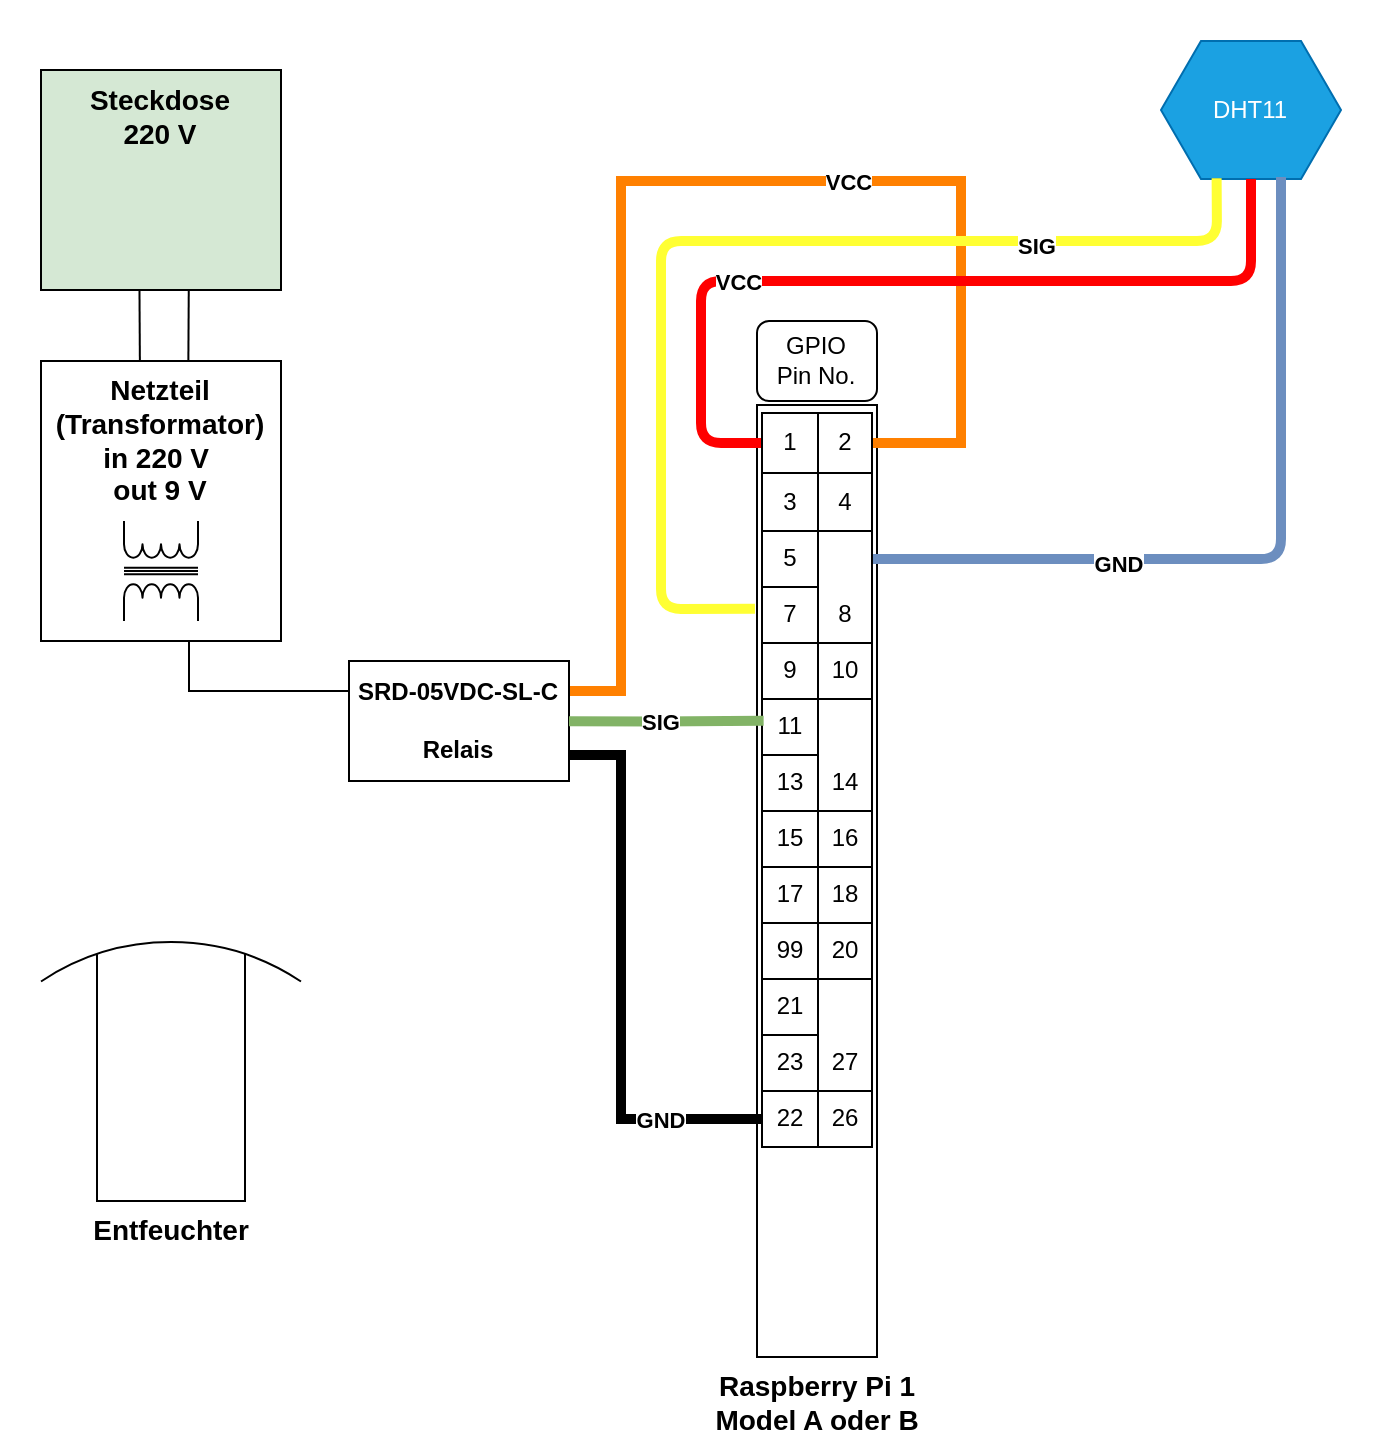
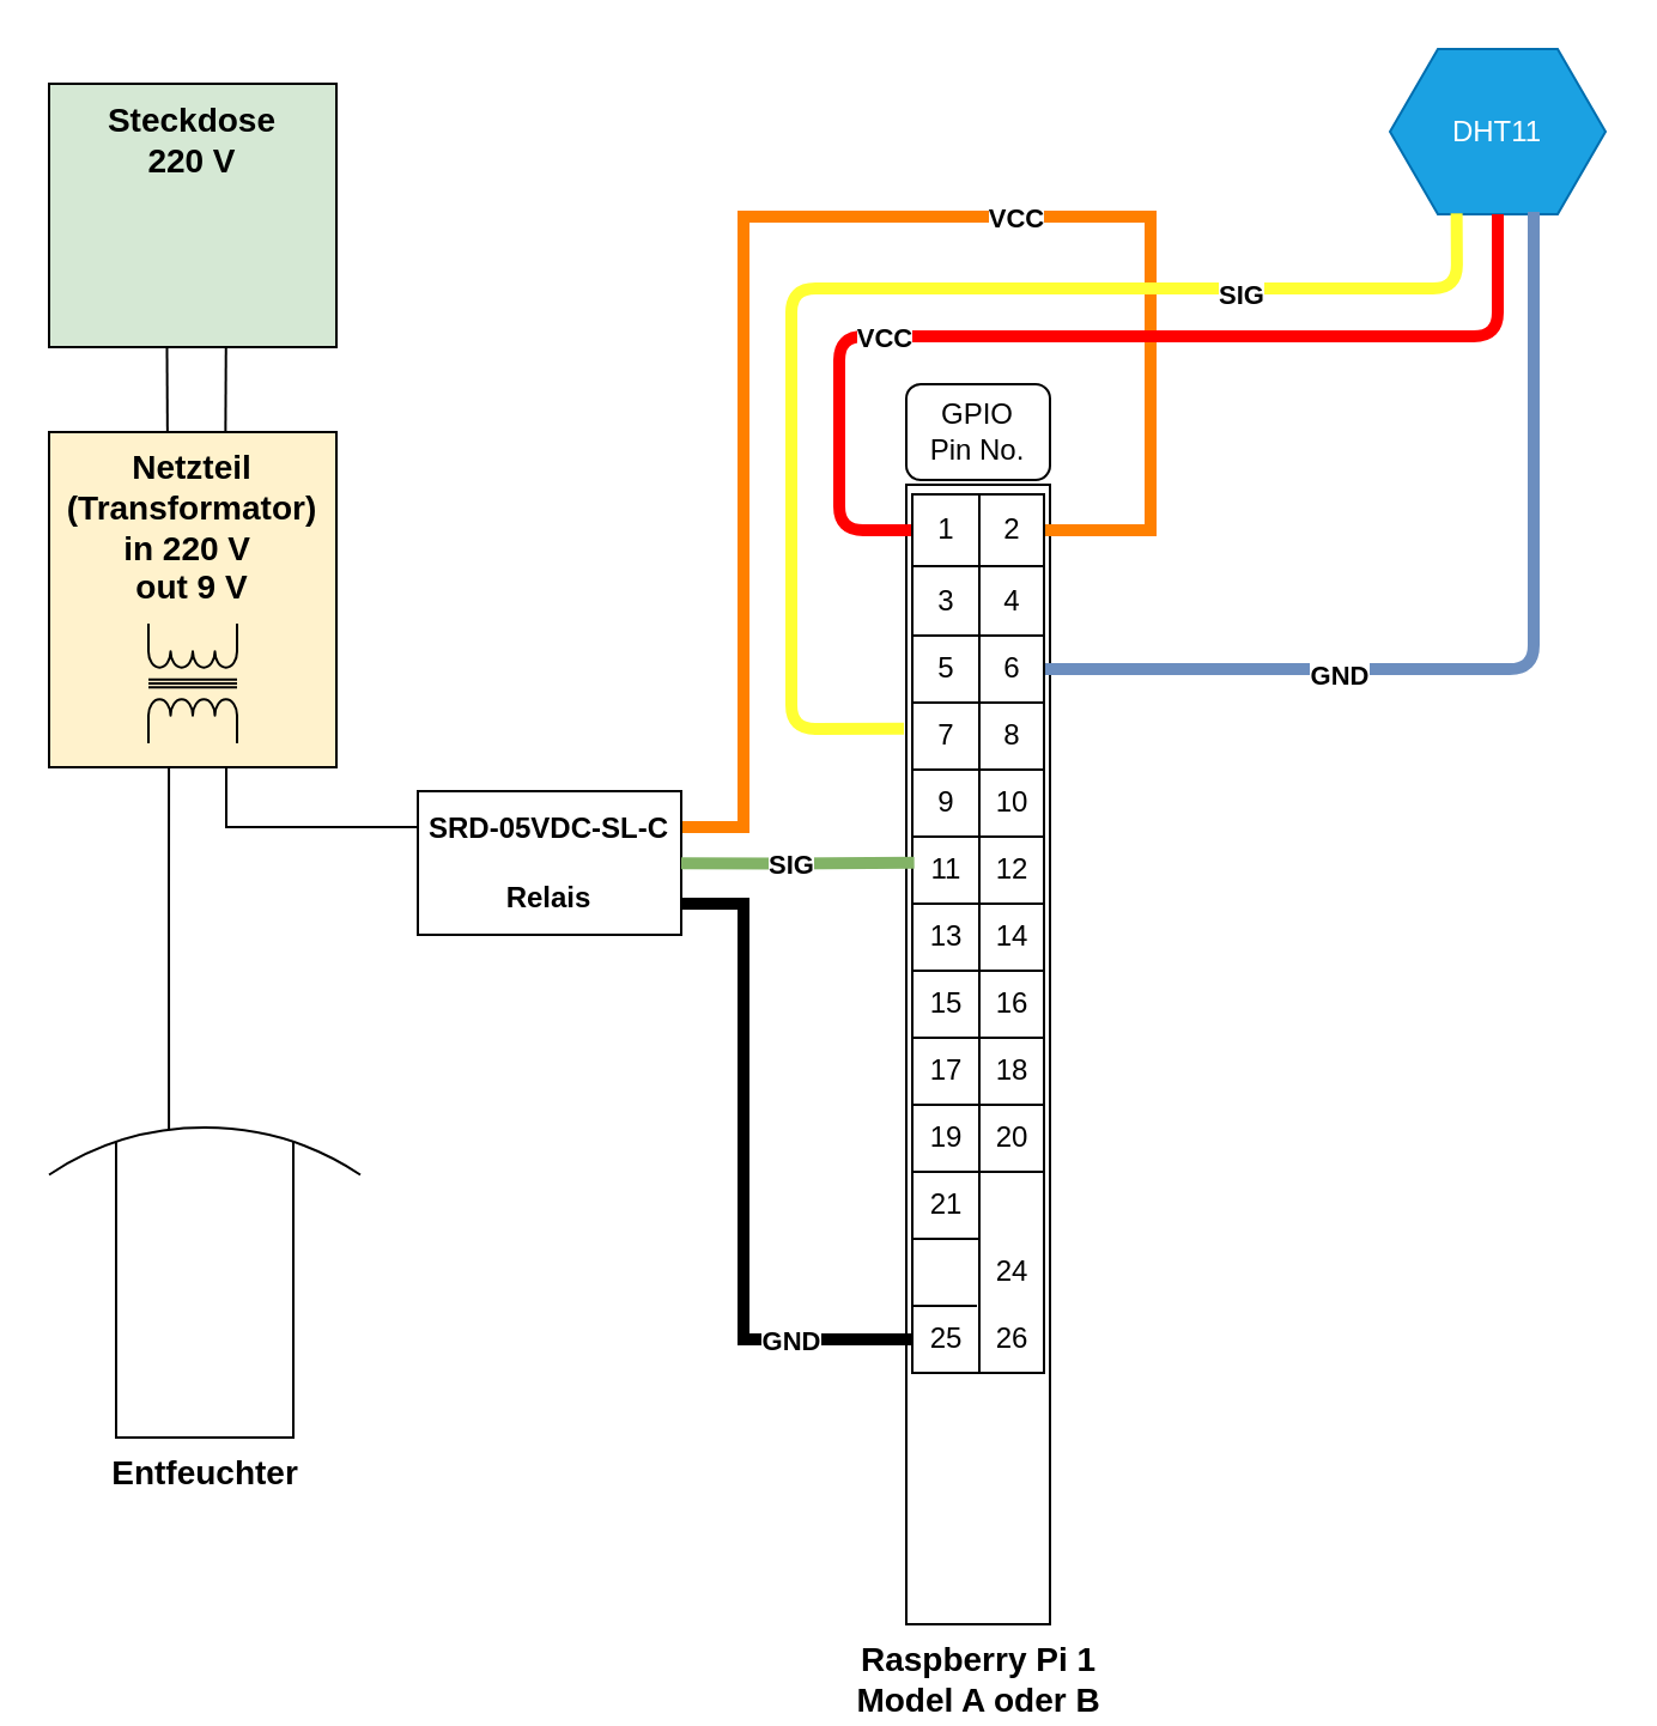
- <mxCell id="2" value="&lt;font style=&quot;font-size: 14px&quot;&gt;Netzteil&lt;br&gt;(Transformator)&lt;br&gt;in 220 V&amp;nbsp;&lt;br&gt;out 9 V&lt;br&gt;&lt;/font&gt;" style="rounded=0;whiteSpace=wrap;html=1;verticalAlign=top;fontStyle=1" parent="1" vertex="1"><mxGeometry x="20" y="180" width="120" height="140" as="geometry" /></mxCell>
+ <mxCell id="2" value="&lt;font style=&quot;font-size: 14px&quot;&gt;Netzteil&lt;br&gt;(Transformator)&lt;br&gt;in 220 V&amp;nbsp;&lt;br&gt;out 9 V&lt;br&gt;&lt;/font&gt;" style="rounded=0;whiteSpace=wrap;html=1;verticalAlign=top;fontStyle=1;fillColor=#fff2cc;" parent="1" vertex="1"><mxGeometry x="20" y="180" width="120" height="140" as="geometry" /></mxCell>
+ <mxCell id="29" value="6" style="shape=partialRectangle;html=1;whiteSpace=wrap;connectable=0;overflow=hidden;fillColor=none;top=0;left=0;bottom=0;right=0;" parent="27" vertex="1"><mxGeometry x="28" width="27" height="28" as="geometry" /></mxCell>
+ <mxCell id="38" value="12" style="shape=partialRectangle;html=1;whiteSpace=wrap;connectable=0;overflow=hidden;fillColor=none;top=0;left=0;bottom=0;right=0;" parent="36" vertex="1"><mxGeometry x="28" width="27" height="28" as="geometry" /></mxCell>
+ <mxCell id="4" style="edgeStyle=none;rounded=0;orthogonalLoop=1;jettySize=auto;html=1;endArrow=none;endFill=0;entryX=0.385;entryY=0.054;entryDx=0;entryDy=0;entryPerimeter=0;exitX=0.417;exitY=1;exitDx=0;exitDy=0;exitPerimeter=0;" parent="1" source="2" target="63" edge="1"><mxGeometry relative="1" as="geometry"><mxPoint x="48.7" y="440.75" as="targetPoint" /><mxPoint x="60" y="310" as="sourcePoint" /><Array as="points"><mxPoint x="70" y="370" /></Array></mxGeometry></mxCell>
- <mxCell id="49" value="99" style="shape=partialRectangle;html=1;whiteSpace=wrap;connectable=0;overflow=hidden;fillColor=none;top=0;left=0;bottom=0;right=0;" parent="48" vertex="1"><mxGeometry width="28" height="28" as="geometry" /></mxCell>
+ <mxCell id="49" value="19" style="shape=partialRectangle;html=1;whiteSpace=wrap;connectable=0;overflow=hidden;fillColor=none;top=0;left=0;bottom=0;right=0;" parent="48" vertex="1"><mxGeometry width="28" height="28" as="geometry" /></mxCell>
- <mxCell id="54" value="23" style="shape=partialRectangle;html=1;whiteSpace=wrap;connectable=0;overflow=hidden;fillColor=none;top=0;left=0;bottom=0;right=0;" parent="53" vertex="1"><mxGeometry width="28" height="28" as="geometry" /></mxCell>
- <mxCell id="55" value="27" style="shape=partialRectangle;html=1;whiteSpace=wrap;connectable=0;overflow=hidden;fillColor=none;top=0;left=0;bottom=0;right=0;" parent="53" vertex="1"><mxGeometry x="28" width="27" height="28" as="geometry" /></mxCell>
+ <mxCell id="55" value="24" style="shape=partialRectangle;html=1;whiteSpace=wrap;connectable=0;overflow=hidden;fillColor=none;top=0;left=0;bottom=0;right=0;" parent="53" vertex="1"><mxGeometry x="28" width="27" height="28" as="geometry" /></mxCell>
- <mxCell id="57" value="22" style="shape=partialRectangle;html=1;whiteSpace=wrap;connectable=0;overflow=hidden;fillColor=none;top=0;left=0;bottom=0;right=0;" parent="56" vertex="1"><mxGeometry width="28" height="28" as="geometry" /></mxCell>
+ <mxCell id="57" value="25" style="shape=partialRectangle;html=1;whiteSpace=wrap;connectable=0;overflow=hidden;fillColor=none;top=0;left=0;bottom=0;right=0;" parent="56" vertex="1"><mxGeometry width="28" height="28" as="geometry" /></mxCell>
